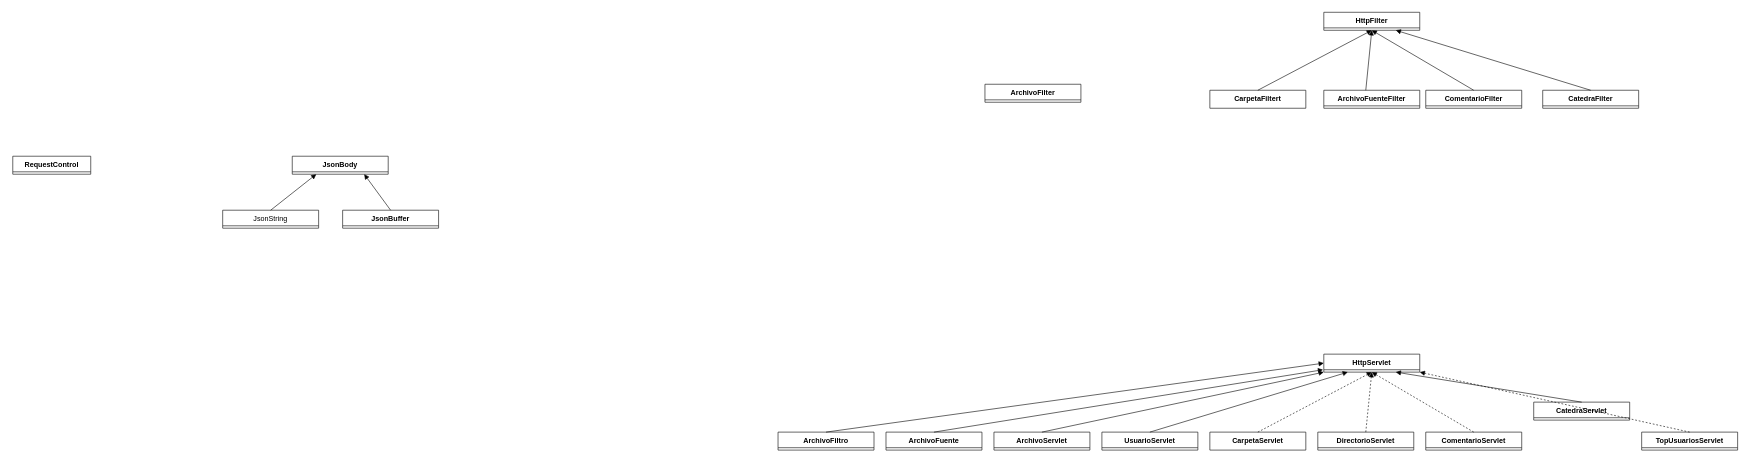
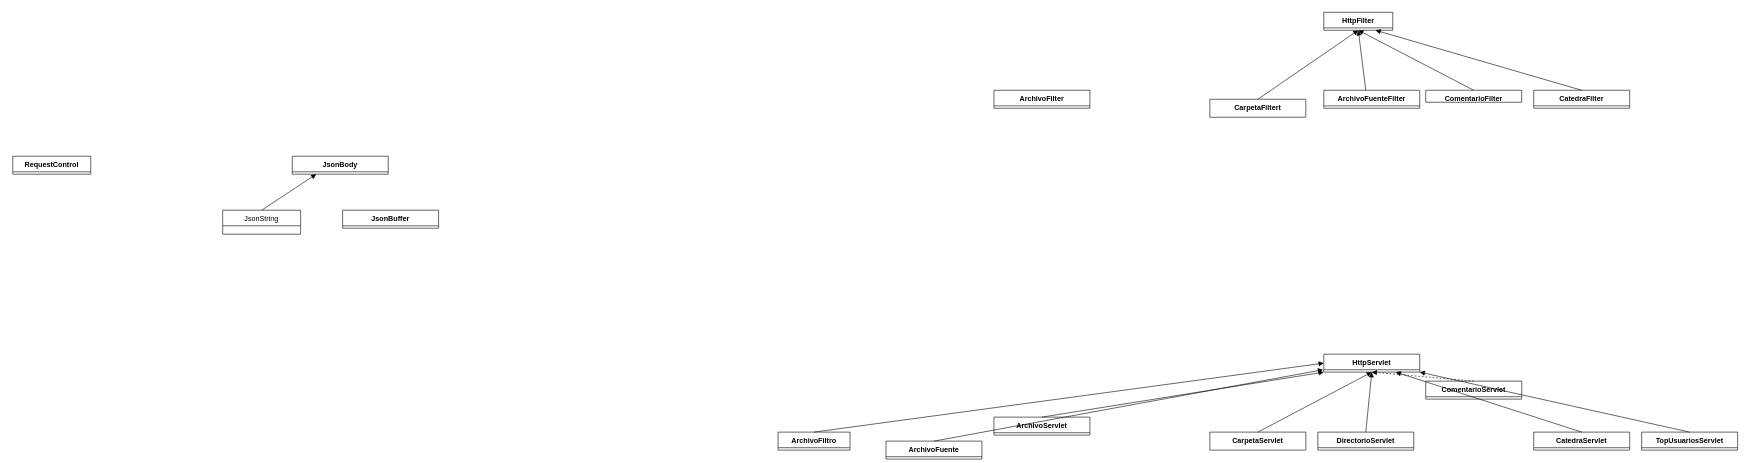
- <mxCell id="17" value="HttpFilter" style="swimlane;fontStyle=1;align=center;verticalAlign=top;childLayout=stackLayout;horizontal=1;startSize=26;horizontalStack=0;resizeParent=1;resizeParentMax=0;resizeLast=0;collapsible=1;marginBottom=0;" parent="1" vertex="1"><mxGeometry x="2206" y="20" width="160" height="30" as="geometry" /></mxCell>
+ <mxCell id="17" value="HttpFilter" style="swimlane;fontStyle=1;align=center;verticalAlign=top;childLayout=stackLayout;horizontal=1;startSize=26;horizontalStack=0;resizeParent=1;resizeParentMax=0;resizeLast=0;collapsible=1;marginBottom=0;" parent="1" vertex="1"><mxGeometry x="2206" y="20" width="115" height="30" as="geometry" /></mxCell>
- <mxCell id="22" value="ArchivoFilter" style="swimlane;fontStyle=1;align=center;verticalAlign=top;childLayout=stackLayout;horizontal=1;startSize=26;horizontalStack=0;resizeParent=1;resizeParentMax=0;resizeLast=0;collapsible=1;marginBottom=0;" parent="1" vertex="1"><mxGeometry x="1641" y="140" width="160" height="30" as="geometry" /></mxCell>
+ <mxCell id="22" value="ArchivoFilter" style="swimlane;fontStyle=1;align=center;verticalAlign=top;childLayout=stackLayout;horizontal=1;startSize=26;horizontalStack=0;resizeParent=1;resizeParentMax=0;resizeLast=0;collapsible=1;marginBottom=0;" parent="1" vertex="1"><mxGeometry x="1656" y="150" width="160" height="30" as="geometry" /></mxCell>
- <mxCell id="21" value="CarpetaFiltert" style="swimlane;fontStyle=1;align=center;verticalAlign=top;childLayout=stackLayout;horizontal=1;startSize=0;horizontalStack=0;resizeParent=1;resizeParentMax=0;resizeLast=0;collapsible=1;marginBottom=0;" parent="1" vertex="1"><mxGeometry x="2016" y="150" width="160" height="30" as="geometry" /></mxCell>
+ <mxCell id="21" value="CarpetaFiltert" style="swimlane;fontStyle=1;align=center;verticalAlign=top;childLayout=stackLayout;horizontal=1;startSize=0;horizontalStack=0;resizeParent=1;resizeParentMax=0;resizeLast=0;collapsible=1;marginBottom=0;" parent="1" vertex="1"><mxGeometry x="2016" y="165" width="160" height="30" as="geometry" /></mxCell>
- <mxCell id="19" value="ComentarioFilter" style="swimlane;fontStyle=1;align=center;verticalAlign=top;childLayout=stackLayout;horizontal=1;startSize=26;horizontalStack=0;resizeParent=1;resizeParentMax=0;resizeLast=0;collapsible=1;marginBottom=0;" parent="1" vertex="1"><mxGeometry x="2376" y="150" width="160" height="30" as="geometry" /></mxCell>
+ <mxCell id="19" value="ComentarioFilter" style="swimlane;fontStyle=1;align=center;verticalAlign=top;childLayout=stackLayout;horizontal=1;startSize=26;horizontalStack=0;resizeParent=1;resizeParentMax=0;resizeLast=0;collapsible=1;marginBottom=0;" parent="1" vertex="1"><mxGeometry x="2376" y="150" width="160" height="20" as="geometry" /></mxCell>
- <mxCell id="20" value="CatedraFilter" style="swimlane;fontStyle=1;align=center;verticalAlign=top;childLayout=stackLayout;horizontal=1;startSize=26;horizontalStack=0;resizeParent=1;resizeParentMax=0;resizeLast=0;collapsible=1;marginBottom=0;" parent="1" vertex="1"><mxGeometry x="2571" y="150" width="160" height="30" as="geometry" /></mxCell>
+ <mxCell id="20" value="CatedraFilter" style="swimlane;fontStyle=1;align=center;verticalAlign=top;childLayout=stackLayout;horizontal=1;startSize=26;horizontalStack=0;resizeParent=1;resizeParentMax=0;resizeLast=0;collapsible=1;marginBottom=0;" parent="1" vertex="1"><mxGeometry x="2556" y="150" width="160" height="30" as="geometry" /></mxCell>
- <mxCell id="36" style="edgeStyle=none;html=1;endArrow=block;endFill=1;entryX=0.75;entryY=1;entryDx=0;entryDy=0;exitX=0.5;exitY=0;exitDx=0;exitDy=0;" parent="1" source="34" target="32" edge="1"><mxGeometry relative="1" as="geometry"><mxPoint x="460" y="360" as="sourcePoint" /><mxPoint x="536" y="300" as="targetPoint" /></mxGeometry></mxCell>
- <mxCell id="33" value="JsonString" style="swimlane;fontStyle=0;align=center;verticalAlign=top;childLayout=stackLayout;horizontal=1;startSize=26;horizontalStack=0;resizeParent=1;resizeParentMax=0;resizeLast=0;collapsible=1;marginBottom=0;" parent="1" vertex="1"><mxGeometry x="370" y="350" width="160" height="30" as="geometry" /></mxCell>
+ <mxCell id="33" value="JsonString" style="swimlane;fontStyle=0;align=center;verticalAlign=top;childLayout=stackLayout;horizontal=1;startSize=26;horizontalStack=0;resizeParent=1;resizeParentMax=0;resizeLast=0;collapsible=1;marginBottom=0;" parent="1" vertex="1"><mxGeometry x="370" y="350" width="130" height="40" as="geometry" /></mxCell>
- <mxCell id="11" style="edgeStyle=none;html=1;endArrow=block;endFill=1;entryX=0.25;entryY=1;entryDx=0;entryDy=0;exitX=0.5;exitY=0;exitDx=0;exitDy=0;" parent="1" source="3" target="2" edge="1"><mxGeometry relative="1" as="geometry"><mxPoint x="1875.82" y="970" as="sourcePoint" /><mxPoint x="1898.5" y="890" as="targetPoint" /></mxGeometry></mxCell>
- <mxCell id="12" style="edgeStyle=none;html=1;endArrow=block;endFill=1;entryX=0.5;entryY=1;entryDx=0;entryDy=0;exitX=0.5;exitY=0;exitDx=0;exitDy=0;dashed=1;" parent="1" source="8" target="2" edge="1"><mxGeometry relative="1" as="geometry"><mxPoint x="1885.82" y="980" as="sourcePoint" /><mxPoint x="1908.5" y="900" as="targetPoint" /></mxGeometry></mxCell>
+ <mxCell id="12" style="edgeStyle=none;html=1;endArrow=block;endFill=1;entryX=0.5;entryY=1;entryDx=0;entryDy=0;exitX=0.5;exitY=0;exitDx=0;exitDy=0;" parent="1" source="8" target="2" edge="1"><mxGeometry relative="1" as="geometry"><mxPoint x="1885.82" y="980" as="sourcePoint" /><mxPoint x="1908.5" y="900" as="targetPoint" /></mxGeometry></mxCell>
- <mxCell id="13" style="edgeStyle=none;html=1;endArrow=block;endFill=1;entryX=0.5;entryY=1;entryDx=0;entryDy=0;exitX=0.5;exitY=0;exitDx=0;exitDy=0;dashed=1;" parent="1" source="5" target="2" edge="1"><mxGeometry relative="1" as="geometry"><mxPoint x="1895.82" y="990" as="sourcePoint" /><mxPoint x="1918.5" y="910" as="targetPoint" /></mxGeometry></mxCell>
+ <mxCell id="13" style="edgeStyle=none;html=1;endArrow=block;endFill=1;entryX=0.5;entryY=1;entryDx=0;entryDy=0;exitX=0.5;exitY=0;exitDx=0;exitDy=0;" parent="1" source="5" target="2" edge="1"><mxGeometry relative="1" as="geometry"><mxPoint x="1895.82" y="990" as="sourcePoint" /><mxPoint x="1918.5" y="910" as="targetPoint" /></mxGeometry></mxCell>
- <mxCell id="16" style="edgeStyle=none;html=1;endArrow=block;endFill=1;entryX=1;entryY=1;entryDx=0;entryDy=0;exitX=0.5;exitY=0;exitDx=0;exitDy=0;dashed=1;" parent="1" source="4" target="2" edge="1"><mxGeometry relative="1" as="geometry"><mxPoint x="2466" y="730" as="sourcePoint" /><mxPoint x="2296" y="630" as="targetPoint" /></mxGeometry></mxCell>
+ <mxCell id="16" style="edgeStyle=none;html=1;endArrow=block;endFill=1;entryX=1;entryY=1;entryDx=0;entryDy=0;exitX=0.5;exitY=0;exitDx=0;exitDy=0;" parent="1" source="4" target="2" edge="1"><mxGeometry relative="1" as="geometry"><mxPoint x="2466" y="730" as="sourcePoint" /><mxPoint x="2296" y="630" as="targetPoint" /></mxGeometry></mxCell>
- <mxCell id="7" value="CatedraServlet" style="swimlane;fontStyle=1;align=center;verticalAlign=top;childLayout=stackLayout;horizontal=1;startSize=26;horizontalStack=0;resizeParent=1;resizeParentMax=0;resizeLast=0;collapsible=1;marginBottom=0;" parent="1" vertex="1"><mxGeometry x="2556" y="670" width="160" height="30" as="geometry" /></mxCell>
+ <mxCell id="7" value="CatedraServlet" style="swimlane;fontStyle=1;align=center;verticalAlign=top;childLayout=stackLayout;horizontal=1;startSize=26;horizontalStack=0;resizeParent=1;resizeParentMax=0;resizeLast=0;collapsible=1;marginBottom=0;" parent="1" vertex="1"><mxGeometry x="2556" y="720" width="160" height="30" as="geometry" /></mxCell>
- <mxCell id="28" value="ArchivoFiltro" style="swimlane;fontStyle=1;align=center;verticalAlign=top;childLayout=stackLayout;horizontal=1;startSize=26;horizontalStack=0;resizeParent=1;resizeParentMax=0;resizeLast=0;collapsible=1;marginBottom=0;" parent="1" vertex="1"><mxGeometry x="1296" y="720" width="160" height="30" as="geometry" /></mxCell>
+ <mxCell id="28" value="ArchivoFiltro" style="swimlane;fontStyle=1;align=center;verticalAlign=top;childLayout=stackLayout;horizontal=1;startSize=26;horizontalStack=0;resizeParent=1;resizeParentMax=0;resizeLast=0;collapsible=1;marginBottom=0;" parent="1" vertex="1"><mxGeometry x="1296" y="720" width="120" height="30" as="geometry" /></mxCell>
- <mxCell id="27" value="ArchivoFuente" style="swimlane;fontStyle=1;align=center;verticalAlign=top;childLayout=stackLayout;horizontal=1;startSize=26;horizontalStack=0;resizeParent=1;resizeParentMax=0;resizeLast=0;collapsible=1;marginBottom=0;" parent="1" vertex="1"><mxGeometry x="1476" y="720" width="160" height="30" as="geometry" /></mxCell>
+ <mxCell id="27" value="ArchivoFuente" style="swimlane;fontStyle=1;align=center;verticalAlign=top;childLayout=stackLayout;horizontal=1;startSize=26;horizontalStack=0;resizeParent=1;resizeParentMax=0;resizeLast=0;collapsible=1;marginBottom=0;" parent="1" vertex="1"><mxGeometry x="1476" y="735" width="160" height="30" as="geometry" /></mxCell>
- <mxCell id="9" value="ArchivoServlet" style="swimlane;fontStyle=1;align=center;verticalAlign=top;childLayout=stackLayout;horizontal=1;startSize=26;horizontalStack=0;resizeParent=1;resizeParentMax=0;resizeLast=0;collapsible=1;marginBottom=0;" parent="1" vertex="1"><mxGeometry x="1656" y="720" width="160" height="30" as="geometry" /></mxCell>
+ <mxCell id="9" value="ArchivoServlet" style="swimlane;fontStyle=1;align=center;verticalAlign=top;childLayout=stackLayout;horizontal=1;startSize=26;horizontalStack=0;resizeParent=1;resizeParentMax=0;resizeLast=0;collapsible=1;marginBottom=0;" parent="1" vertex="1"><mxGeometry x="1656" y="695" width="160" height="30" as="geometry" /></mxCell>
- <mxCell id="3" value="UsuarioServlet" style="swimlane;fontStyle=1;align=center;verticalAlign=top;childLayout=stackLayout;horizontal=1;startSize=26;horizontalStack=0;resizeParent=1;resizeParentMax=0;resizeLast=0;collapsible=1;marginBottom=0;" parent="1" vertex="1"><mxGeometry x="1836" y="720" width="160" height="30" as="geometry" /></mxCell>
- <mxCell id="6" value="ComentarioServlet" style="swimlane;fontStyle=1;align=center;verticalAlign=top;childLayout=stackLayout;horizontal=1;startSize=26;horizontalStack=0;resizeParent=1;resizeParentMax=0;resizeLast=0;collapsible=1;marginBottom=0;" parent="1" vertex="1"><mxGeometry x="2376" y="720" width="160" height="30" as="geometry" /></mxCell>
+ <mxCell id="6" value="ComentarioServlet" style="swimlane;fontStyle=1;align=center;verticalAlign=top;childLayout=stackLayout;horizontal=1;startSize=26;horizontalStack=0;resizeParent=1;resizeParentMax=0;resizeLast=0;collapsible=1;marginBottom=0;" parent="1" vertex="1"><mxGeometry x="2376" y="635" width="160" height="30" as="geometry" /></mxCell>
